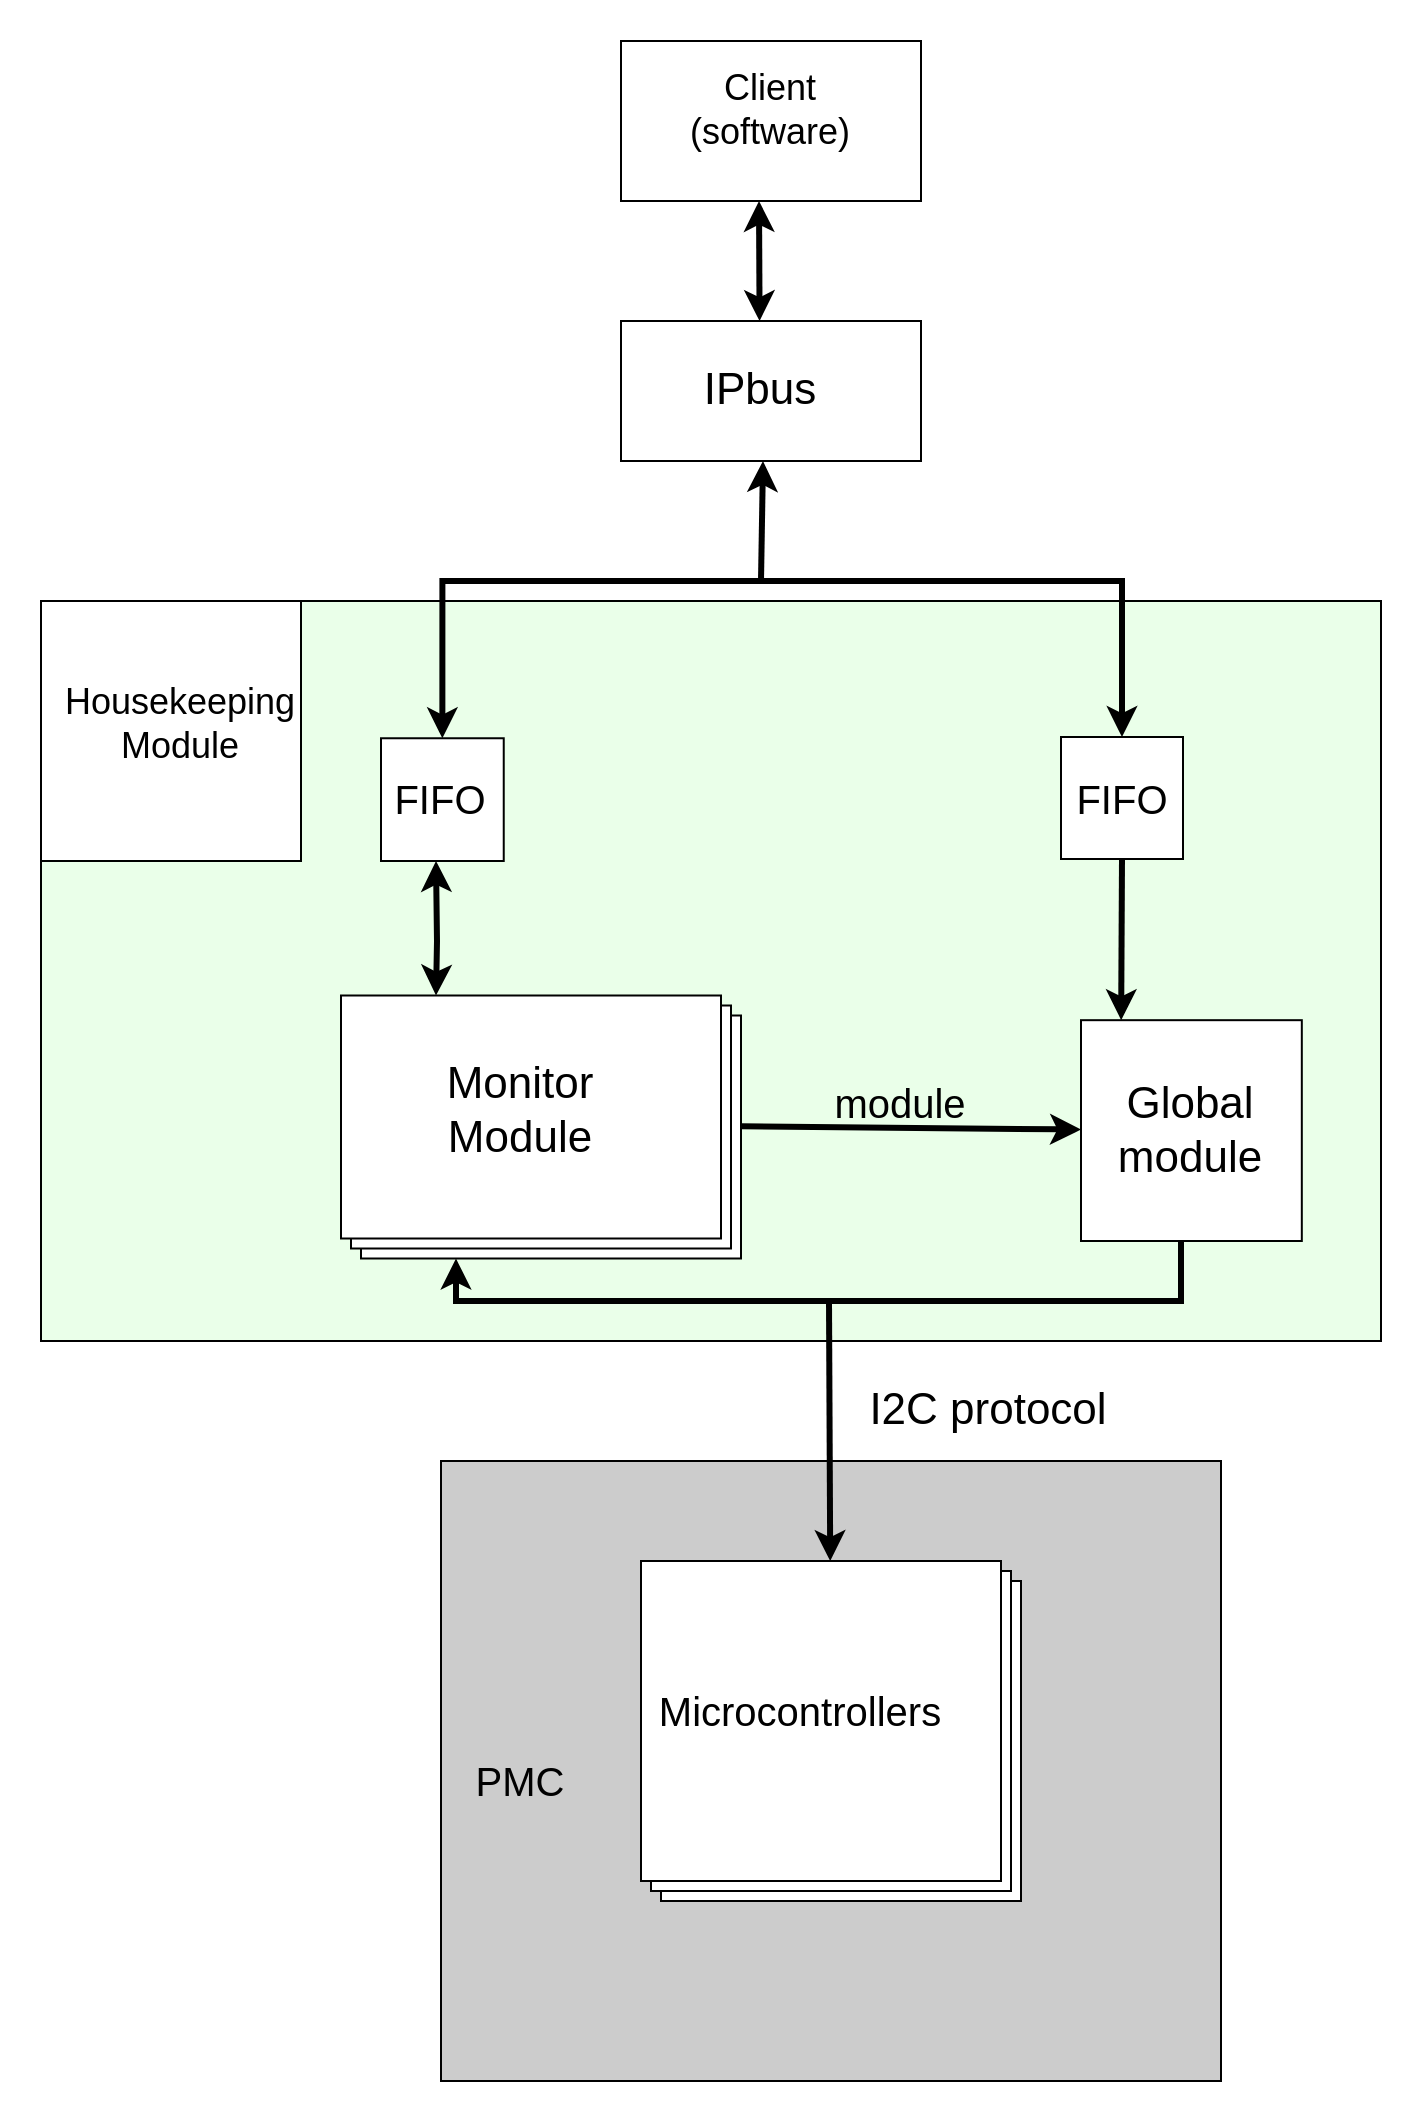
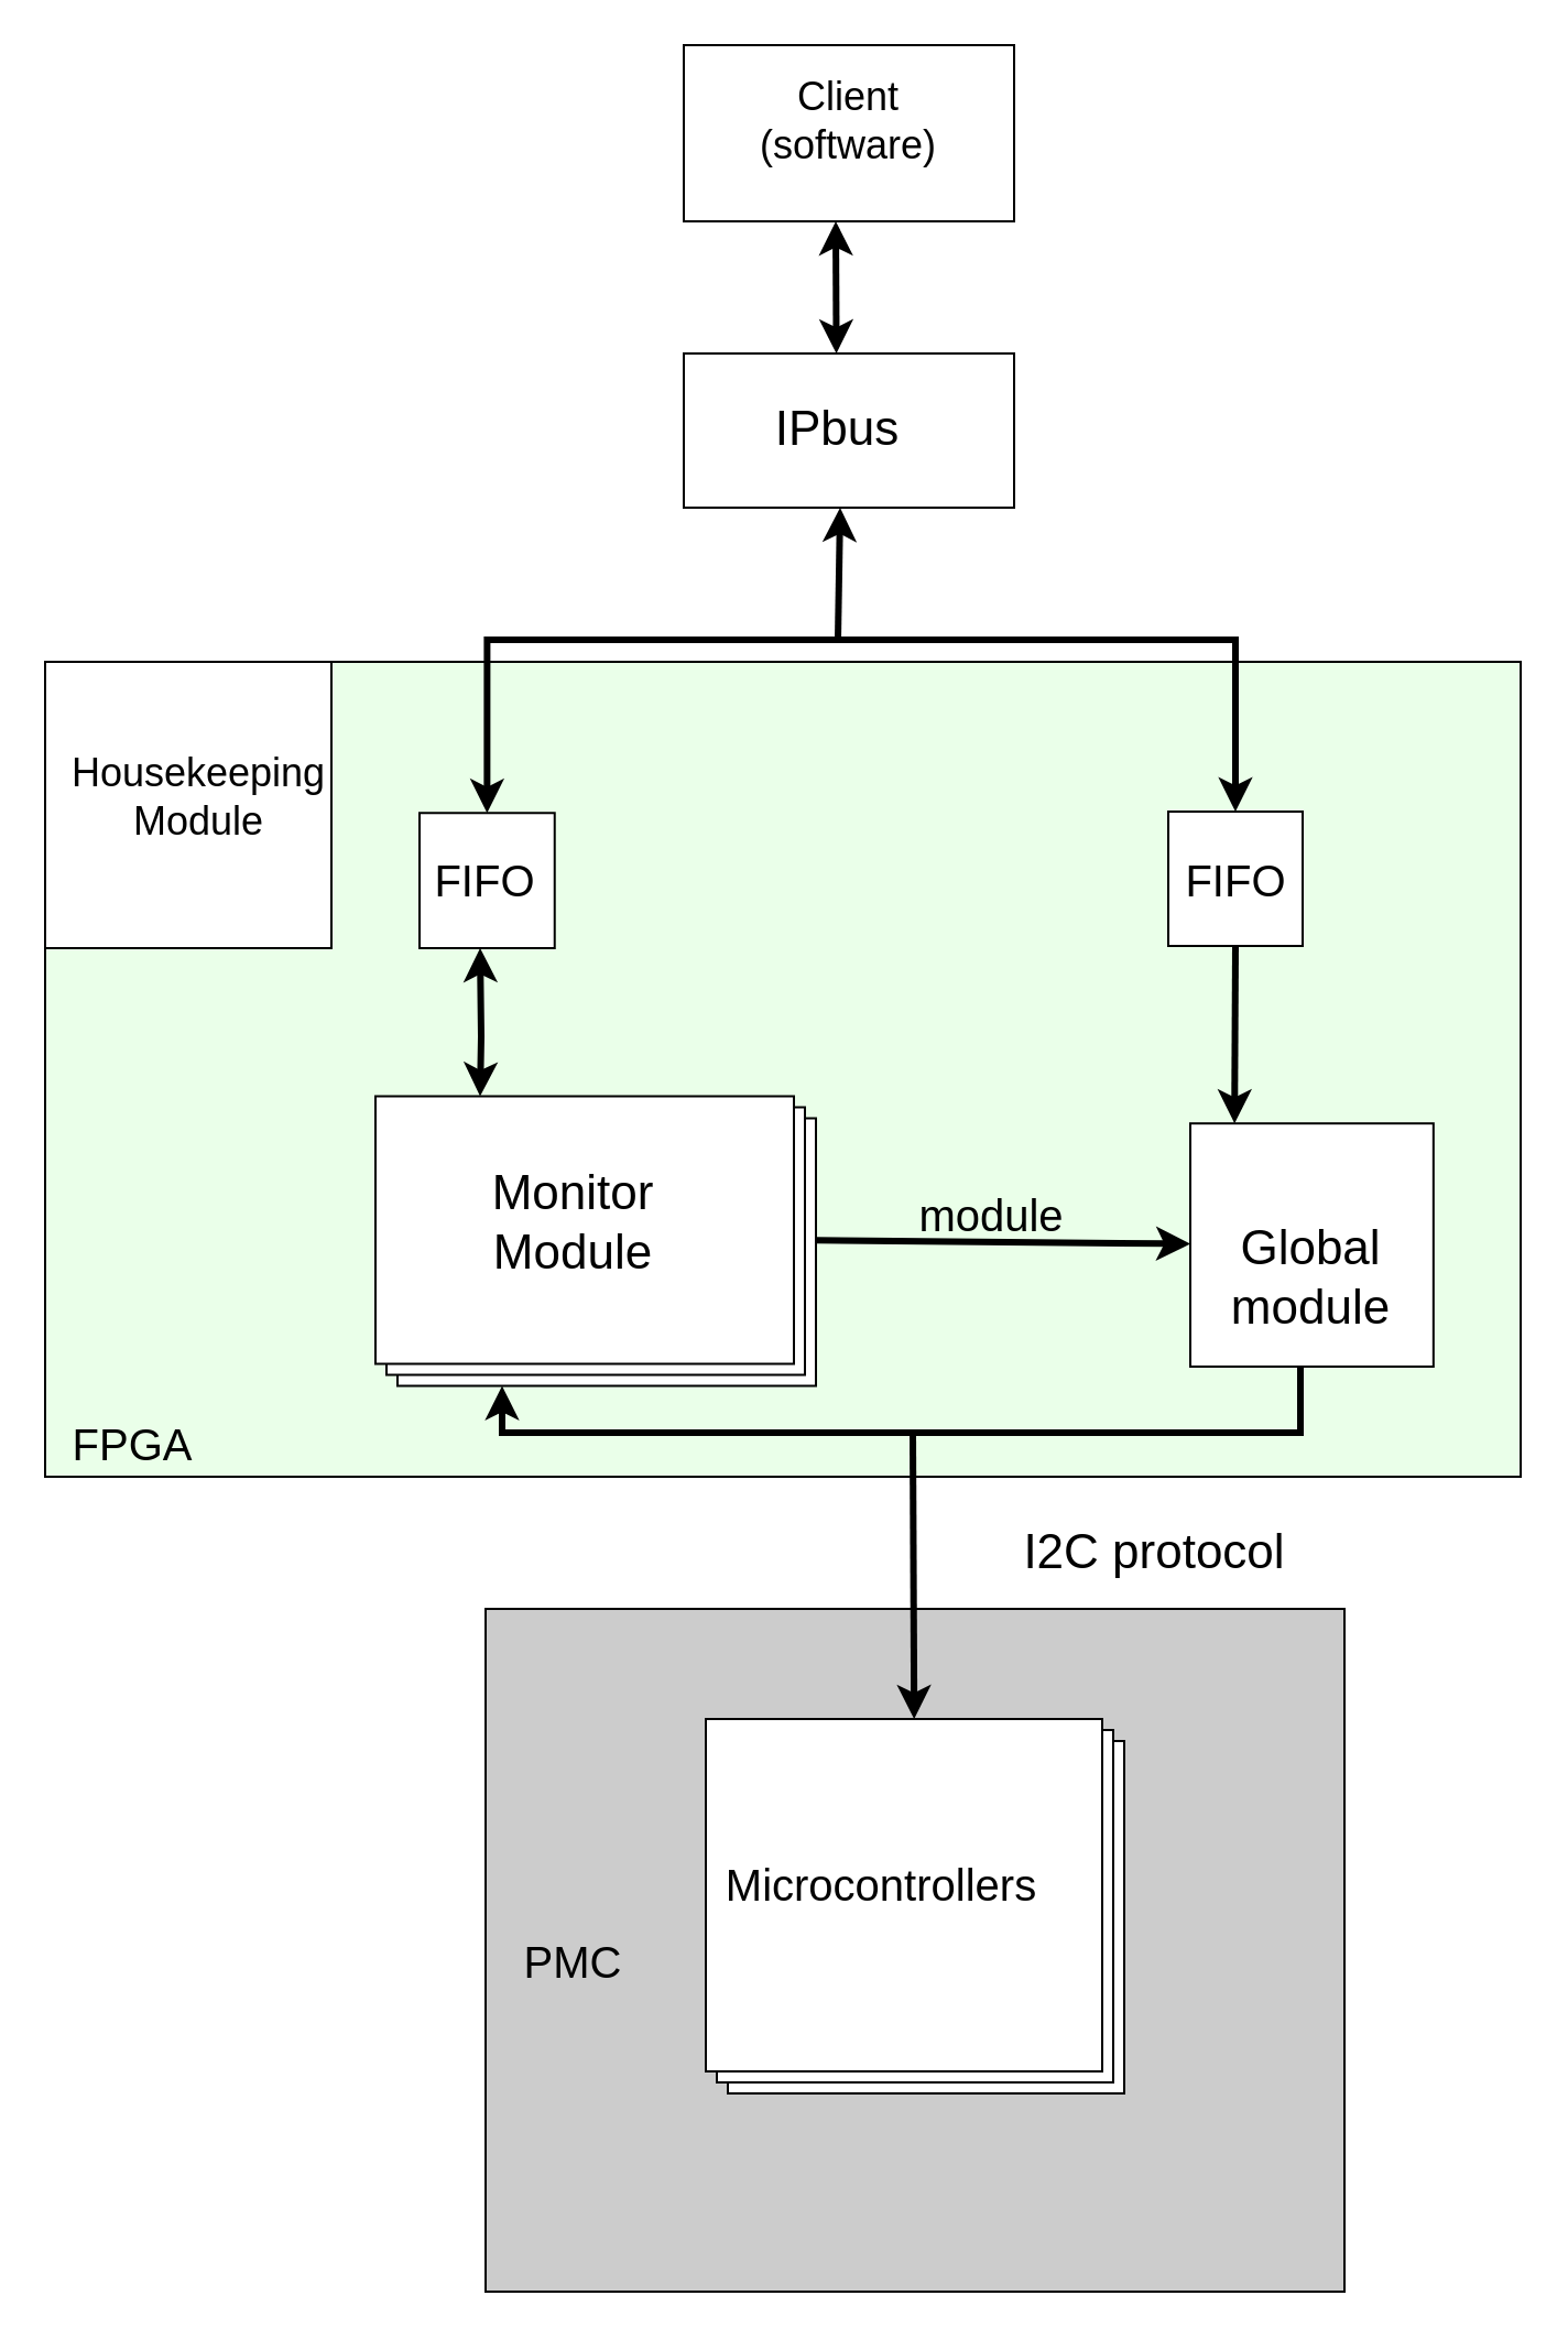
- <mxCell id="12" value="&lt;font style=&quot;font-size: 22px&quot;&gt;Global module&lt;/font&gt;" style="text;html=1;strokeColor=none;fillColor=none;align=center;verticalAlign=middle;whiteSpace=wrap;rounded=0;fontSize=12;" parent="2" vertex="1"><mxGeometry x="545.2" y="252.465" width="60" height="24.658" as="geometry" /></mxCell>
+ <mxCell id="12" value="&lt;font style=&quot;font-size: 22px&quot;&gt;Global module&lt;/font&gt;" style="text;html=1;strokeColor=none;fillColor=none;align=center;verticalAlign=middle;whiteSpace=wrap;rounded=0;fontSize=12;" parent="2" vertex="1"><mxGeometry x="545.2" y="267.465" width="60" height="24.658" as="geometry" /></mxCell>
+ <mxCell id="16" value="FPGA" style="text;html=1;strokeColor=none;fillColor=none;align=center;verticalAlign=middle;whiteSpace=wrap;rounded=0;fontSize=20;" vertex="1" parent="2"><mxGeometry x="10" y="340" width="60" height="30" as="geometry" /></mxCell>
- <mxCell id="30" value="&lt;font style=&quot;font-size: 22px&quot;&gt;I2C protocol&lt;/font&gt;" style="text;html=1;strokeColor=none;fillColor=none;align=center;verticalAlign=middle;whiteSpace=wrap;rounded=0;fontSize=18;" vertex="1" parent="1"><mxGeometry x="414" y="690" width="160" height="30" as="geometry" /></mxCell>
+ <mxCell id="30" value="&lt;font style=&quot;font-size: 22px&quot;&gt;I2C protocol&lt;/font&gt;" style="text;html=1;strokeColor=none;fillColor=none;align=center;verticalAlign=middle;whiteSpace=wrap;rounded=0;fontSize=18;" vertex="1" parent="1"><mxGeometry x="444" y="690" width="160" height="30" as="geometry" /></mxCell>
